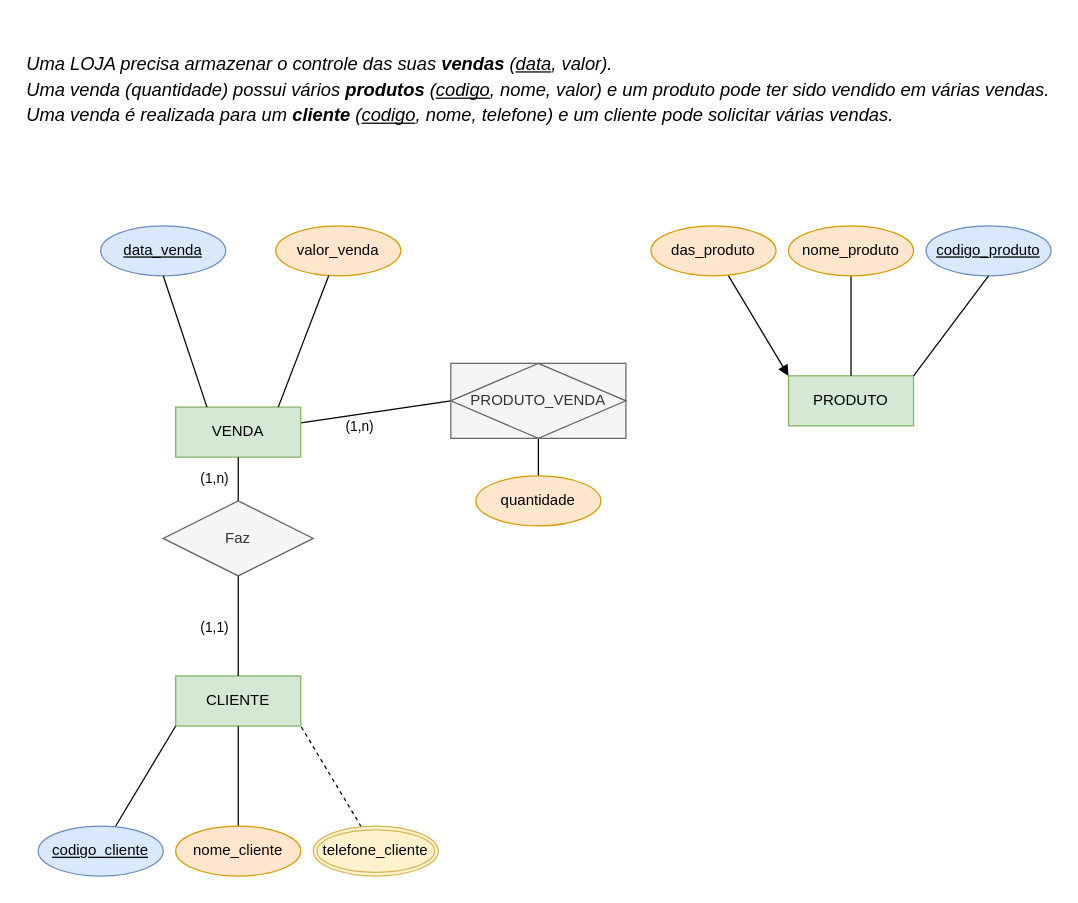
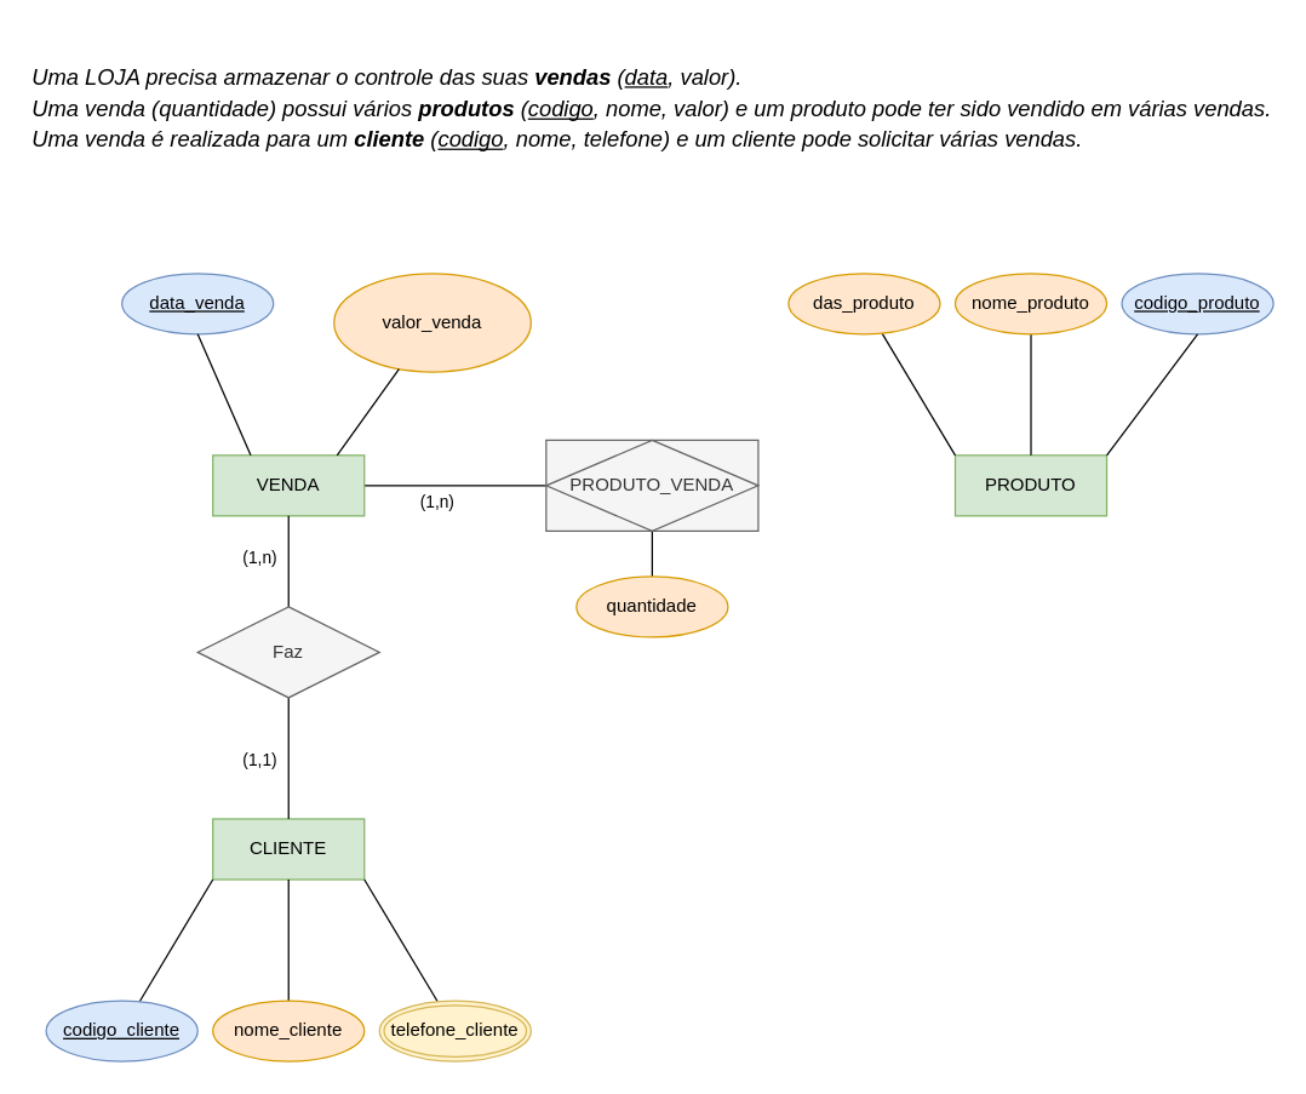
- <mxCell id="18" value="valor_venda" style="ellipse;whiteSpace=wrap;html=1;align=center;fillColor=#ffe6cc;strokeColor=#d79b00;" vertex="1" parent="1"><mxGeometry x="220" y="180" width="100" height="40" as="geometry" /></mxCell>
+ <mxCell id="18" value="valor_venda" style="ellipse;whiteSpace=wrap;html=1;align=center;fillColor=#ffe6cc;strokeColor=#d79b00;" vertex="1" parent="1"><mxGeometry x="220" y="180" width="130" height="65" as="geometry" /></mxCell>
- <mxCell id="21" style="rounded=0;orthogonalLoop=1;jettySize=auto;html=1;entryX=0;entryY=0;entryDx=0;entryDy=0;endArrow=block;startFill=0;" edge="1" parent="1" source="22" target="7"><mxGeometry relative="1" as="geometry" /></mxCell>
+ <mxCell id="21" style="rounded=0;orthogonalLoop=1;jettySize=auto;html=1;entryX=0;entryY=0;entryDx=0;entryDy=0;endArrow=none;startFill=0;" edge="1" parent="1" source="22" target="7"><mxGeometry relative="1" as="geometry" /></mxCell>
- <mxCell id="6" value="VENDA" style="whiteSpace=wrap;html=1;align=center;fillColor=#d5e8d4;strokeColor=#82b366;" vertex="1" parent="1"><mxGeometry x="140" y="325" width="100" height="40" as="geometry" /></mxCell>
+ <mxCell id="6" value="VENDA" style="whiteSpace=wrap;html=1;align=center;fillColor=#d5e8d4;strokeColor=#82b366;" vertex="1" parent="1"><mxGeometry x="140" y="300" width="100" height="40" as="geometry" /></mxCell>
- <mxCell id="16" style="rounded=0;orthogonalLoop=1;jettySize=auto;html=1;entryX=1;entryY=1;entryDx=0;entryDy=0;endArrow=none;startFill=0;dashed=1;" edge="1" parent="1" source="17" target="3"><mxGeometry relative="1" as="geometry"><mxPoint x="310" y="580" as="targetPoint" /></mxGeometry></mxCell>
+ <mxCell id="16" style="rounded=0;orthogonalLoop=1;jettySize=auto;html=1;entryX=1;entryY=1;entryDx=0;entryDy=0;endArrow=none;startFill=0;" edge="1" parent="1" source="17" target="3"><mxGeometry relative="1" as="geometry"><mxPoint x="310" y="580" as="targetPoint" /></mxGeometry></mxCell>
